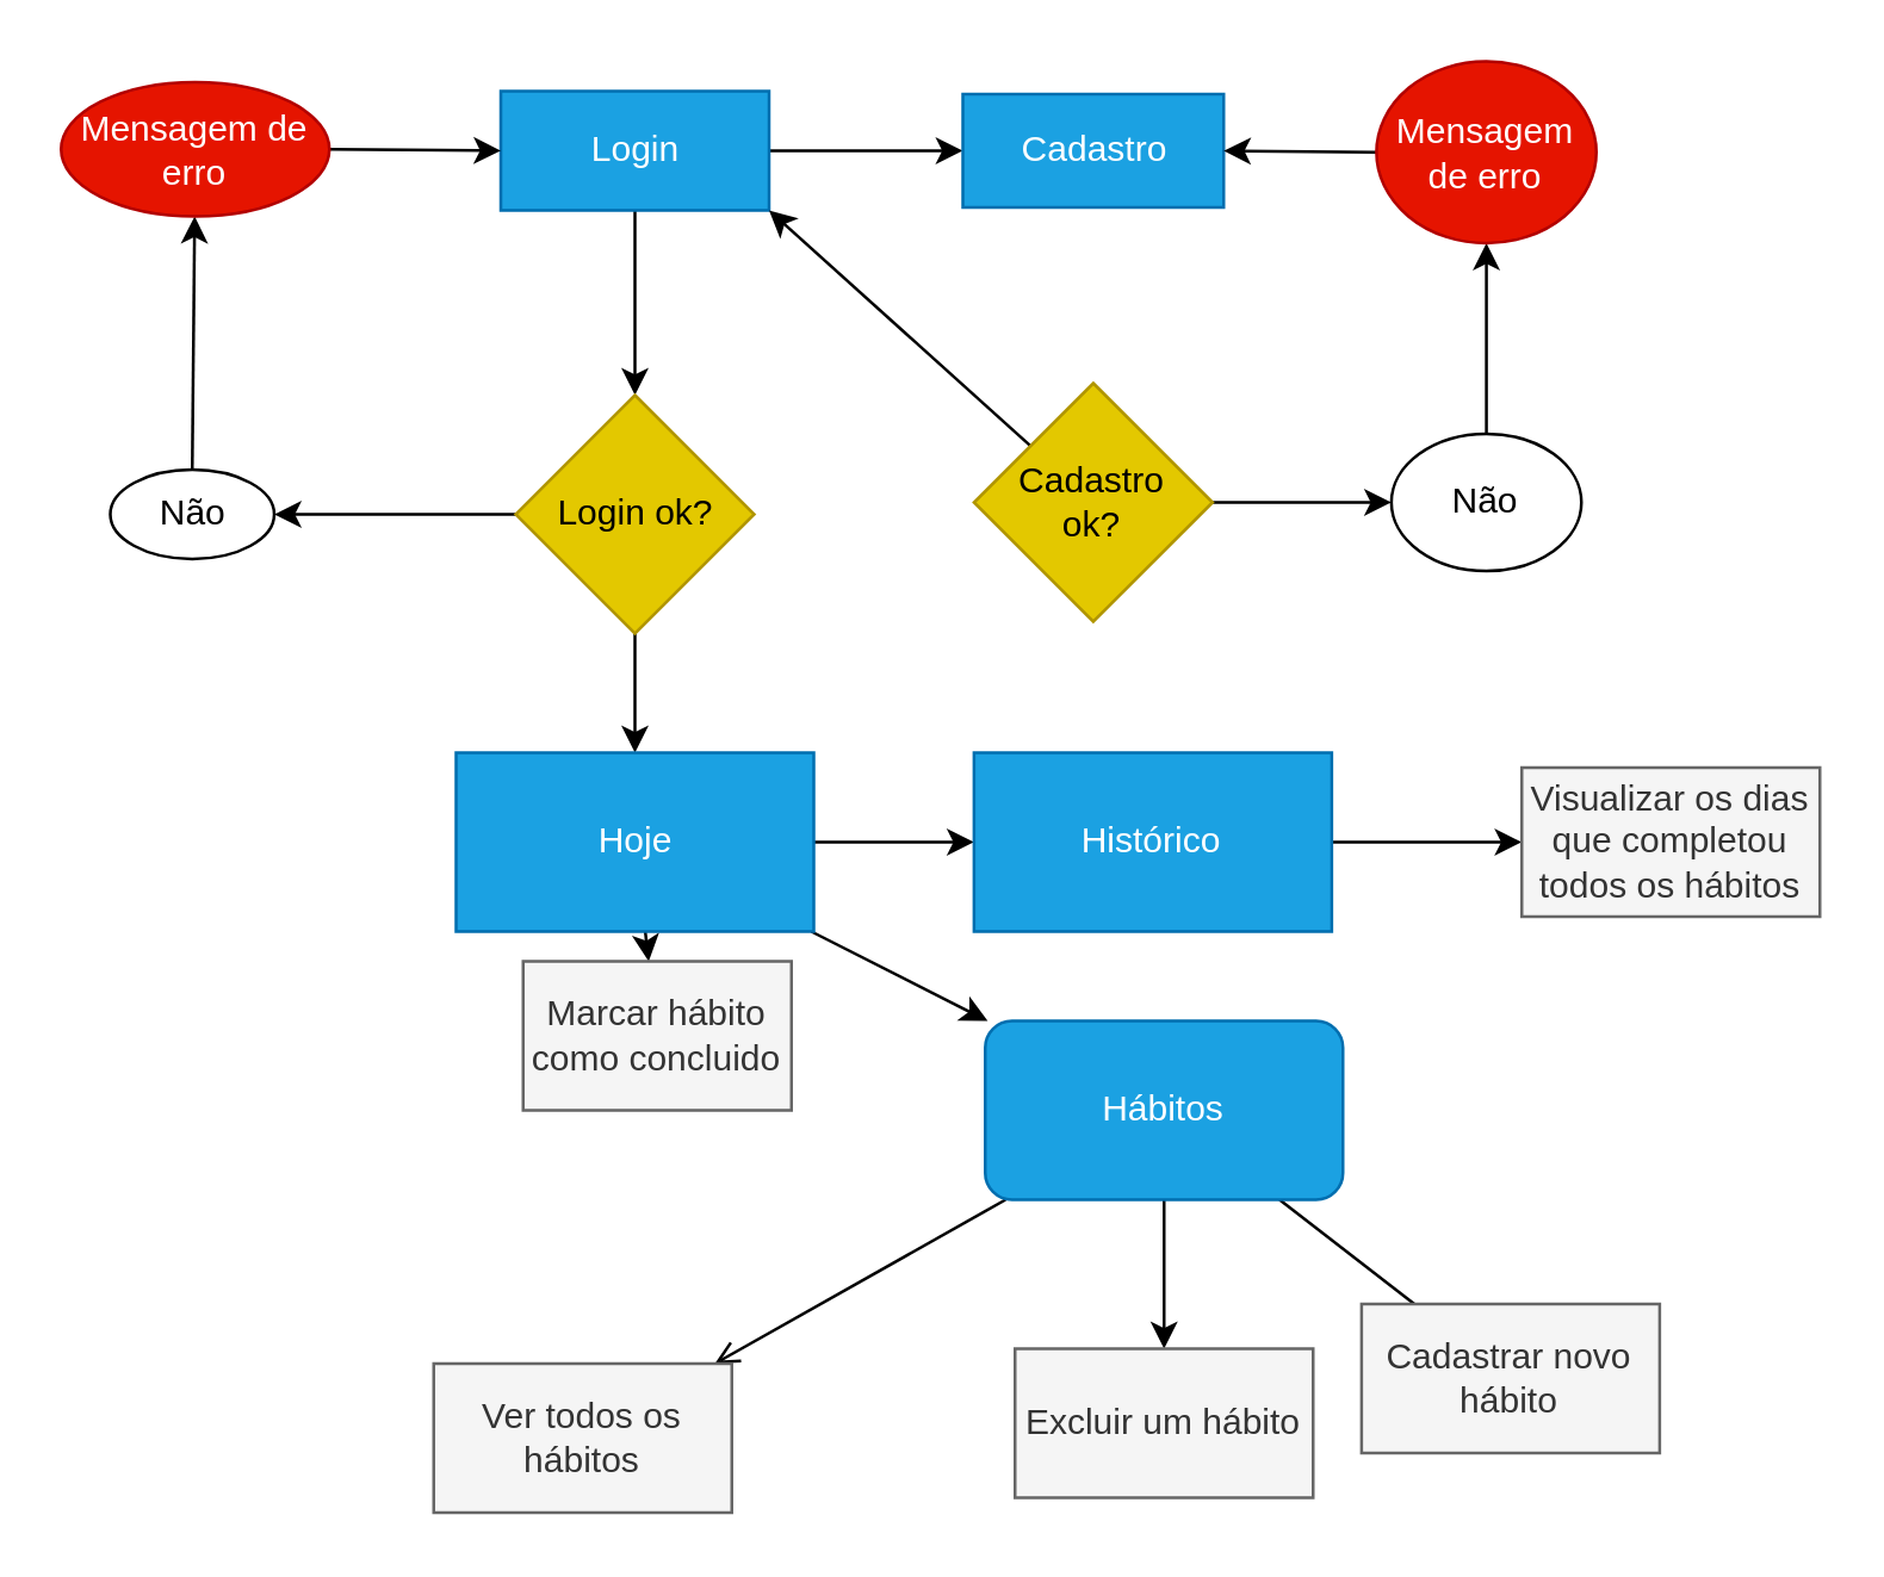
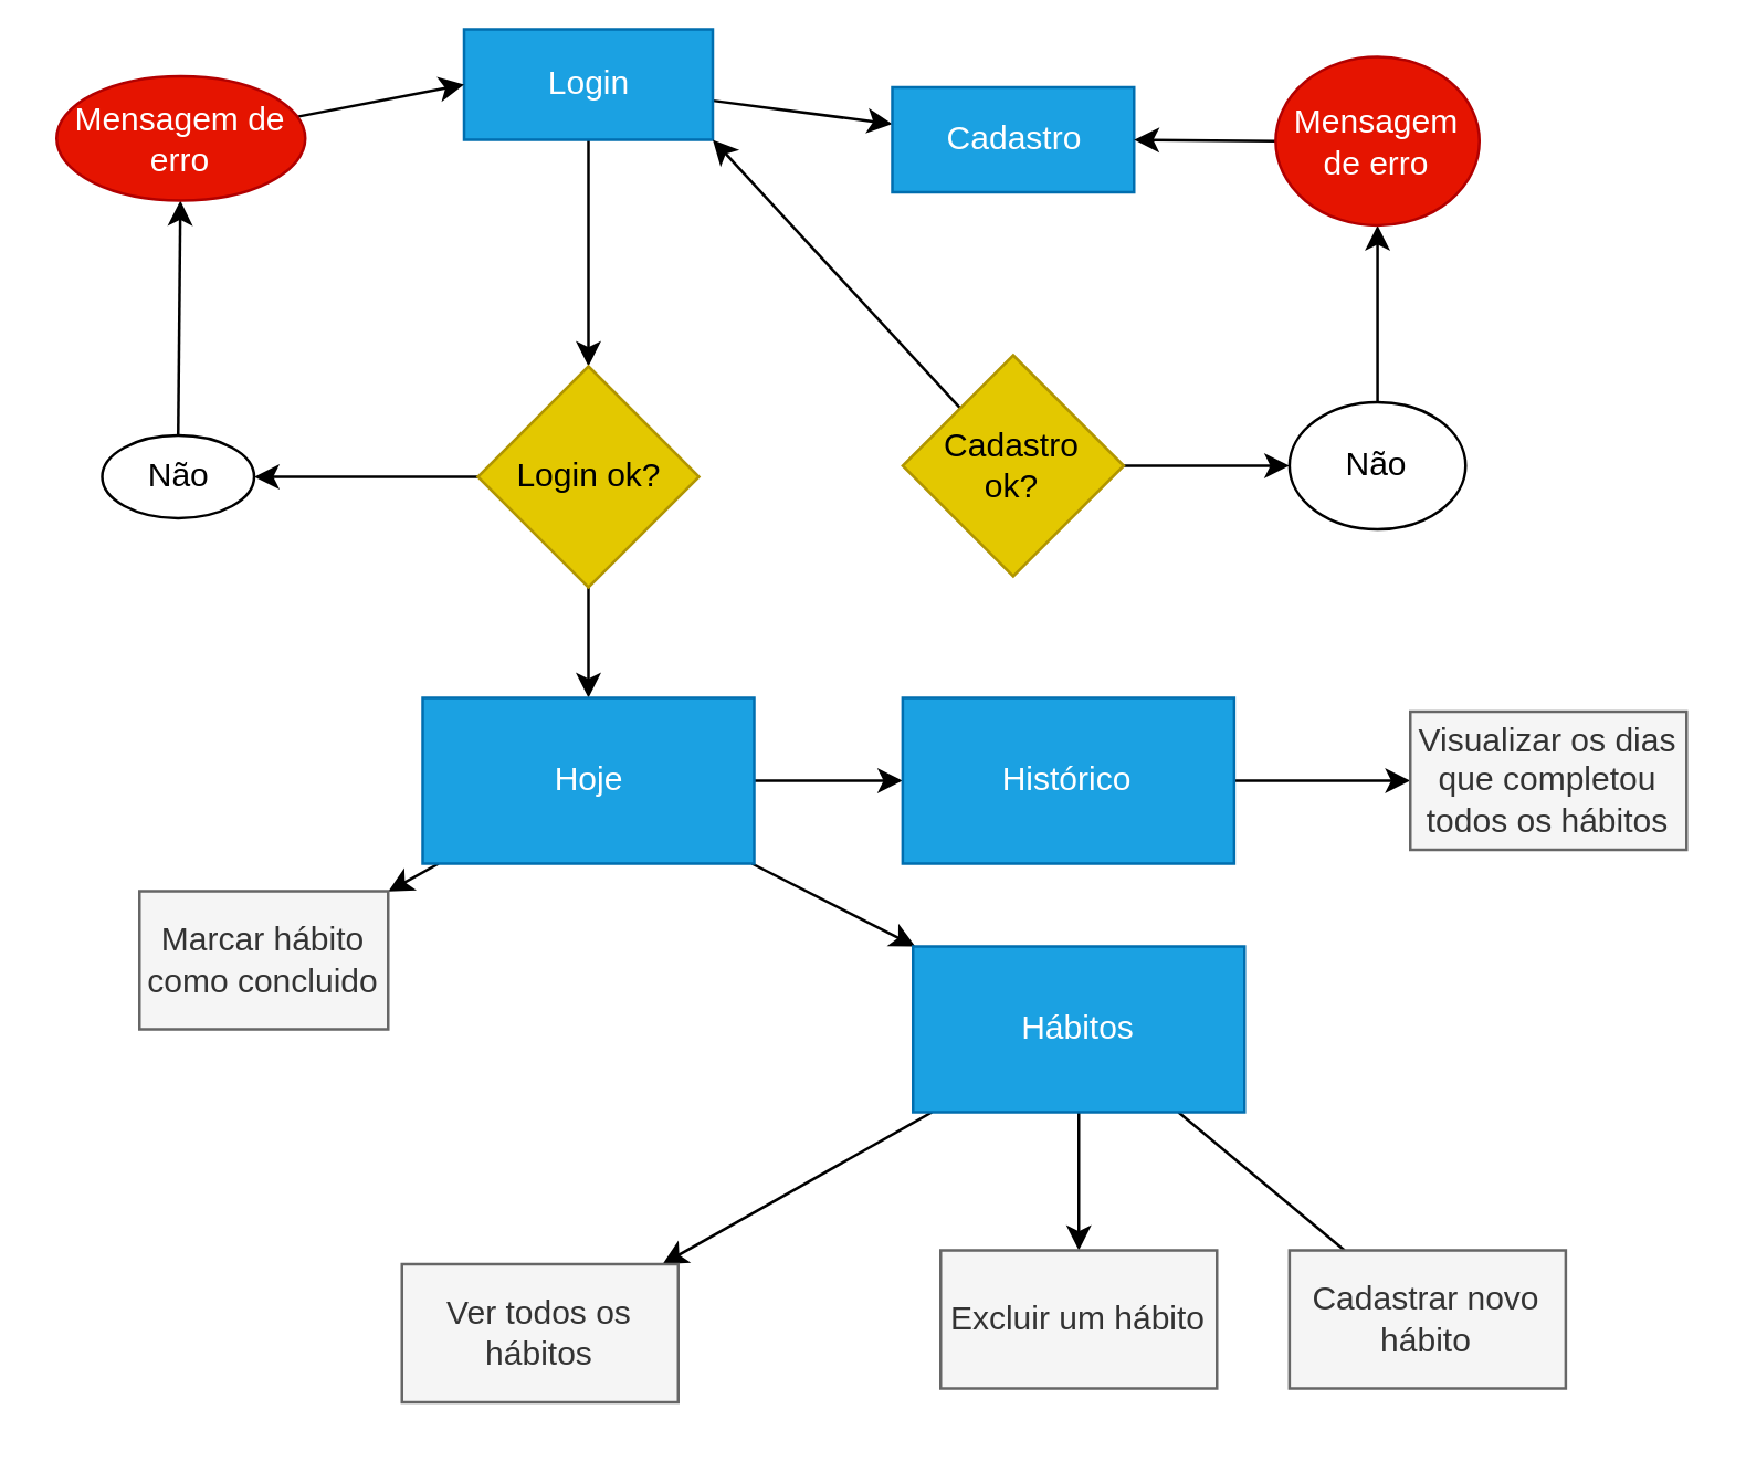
- <mxCell id="4" value="Login" style="whiteSpace=wrap;html=1;fillColor=#1ba1e2;fontColor=#ffffff;strokeColor=#006EAF;" vertex="1" parent="1"><mxGeometry x="167.5" y="30" width="90" height="40" as="geometry" /></mxCell>
+ <mxCell id="4" value="Login" style="whiteSpace=wrap;html=1;fillColor=#1ba1e2;fontColor=#ffffff;strokeColor=#006EAF;" vertex="1" parent="1"><mxGeometry x="167.5" y="10" width="90" height="40" as="geometry" /></mxCell>
- <mxCell id="24" value="Marcar hábito como concluido" style="whiteSpace=wrap;html=1;fillColor=#f5f5f5;strokeColor=#666666;fontColor=#333333;" vertex="1" parent="1"><mxGeometry x="175" y="322" width="90" height="50" as="geometry" /></mxCell>
+ <mxCell id="24" value="Marcar hábito como concluido" style="whiteSpace=wrap;html=1;fillColor=#f5f5f5;strokeColor=#666666;fontColor=#333333;" vertex="1" parent="1"><mxGeometry x="50" y="322" width="90" height="50" as="geometry" /></mxCell>
- <mxCell id="30" value="Hábitos" style="whiteSpace=wrap;html=1;fillColor=#1ba1e2;strokeColor=#006EAF;fontColor=#ffffff;rounded=1;" vertex="1" parent="1"><mxGeometry x="330" y="342" width="120" height="60" as="geometry" /></mxCell>
+ <mxCell id="30" value="Hábitos" style="whiteSpace=wrap;html=1;fillColor=#1ba1e2;strokeColor=#006EAF;fontColor=#ffffff;" vertex="1" parent="1"><mxGeometry x="330" y="342" width="120" height="60" as="geometry" /></mxCell>
- <mxCell id="27" value="" style="edgeStyle=none;html=1;endArrow=open;" edge="1" parent="1" source="30" target="31"><mxGeometry relative="1" as="geometry" /></mxCell>
+ <mxCell id="27" value="" style="edgeStyle=none;html=1;" edge="1" parent="1" source="30" target="31"><mxGeometry relative="1" as="geometry" /></mxCell>
- <mxCell id="33" value="Cadastrar novo hábito" style="whiteSpace=wrap;html=1;fillColor=#f5f5f5;strokeColor=#666666;fontColor=#333333;" vertex="1" parent="1"><mxGeometry x="456.25" y="437" width="100" height="50" as="geometry" /></mxCell>
+ <mxCell id="33" value="Cadastrar novo hábito" style="whiteSpace=wrap;html=1;fillColor=#f5f5f5;strokeColor=#666666;fontColor=#333333;" vertex="1" parent="1"><mxGeometry x="466.25" y="452" width="100" height="50" as="geometry" /></mxCell>
